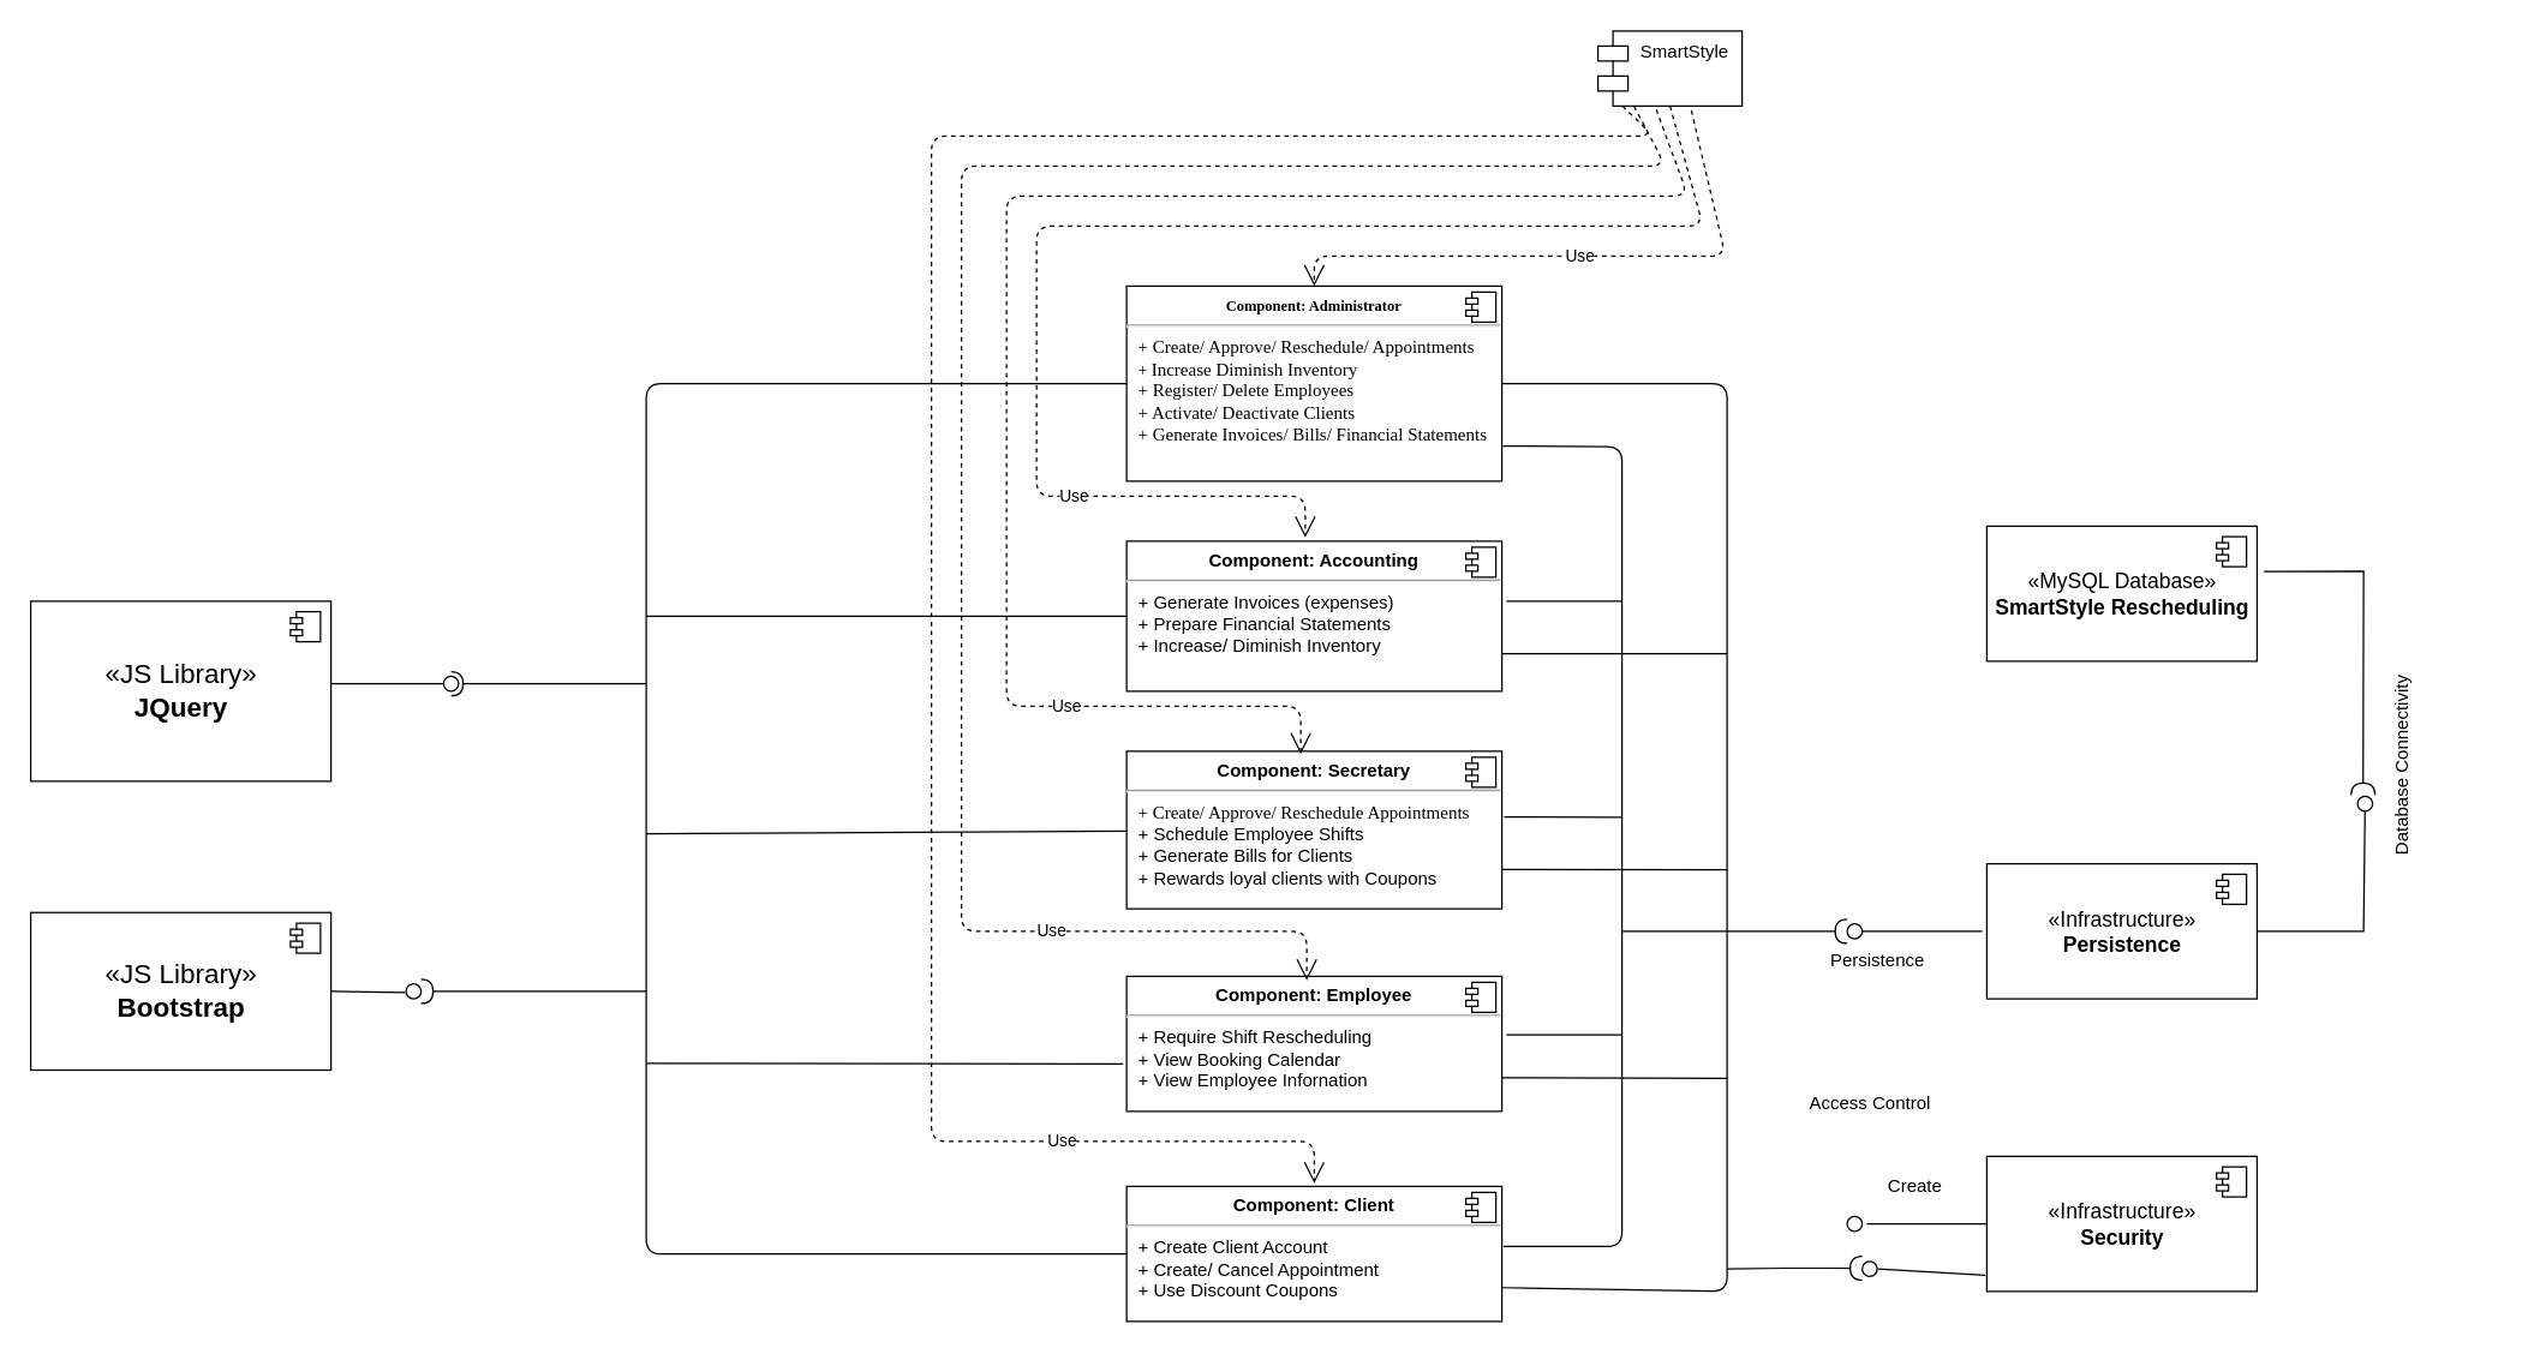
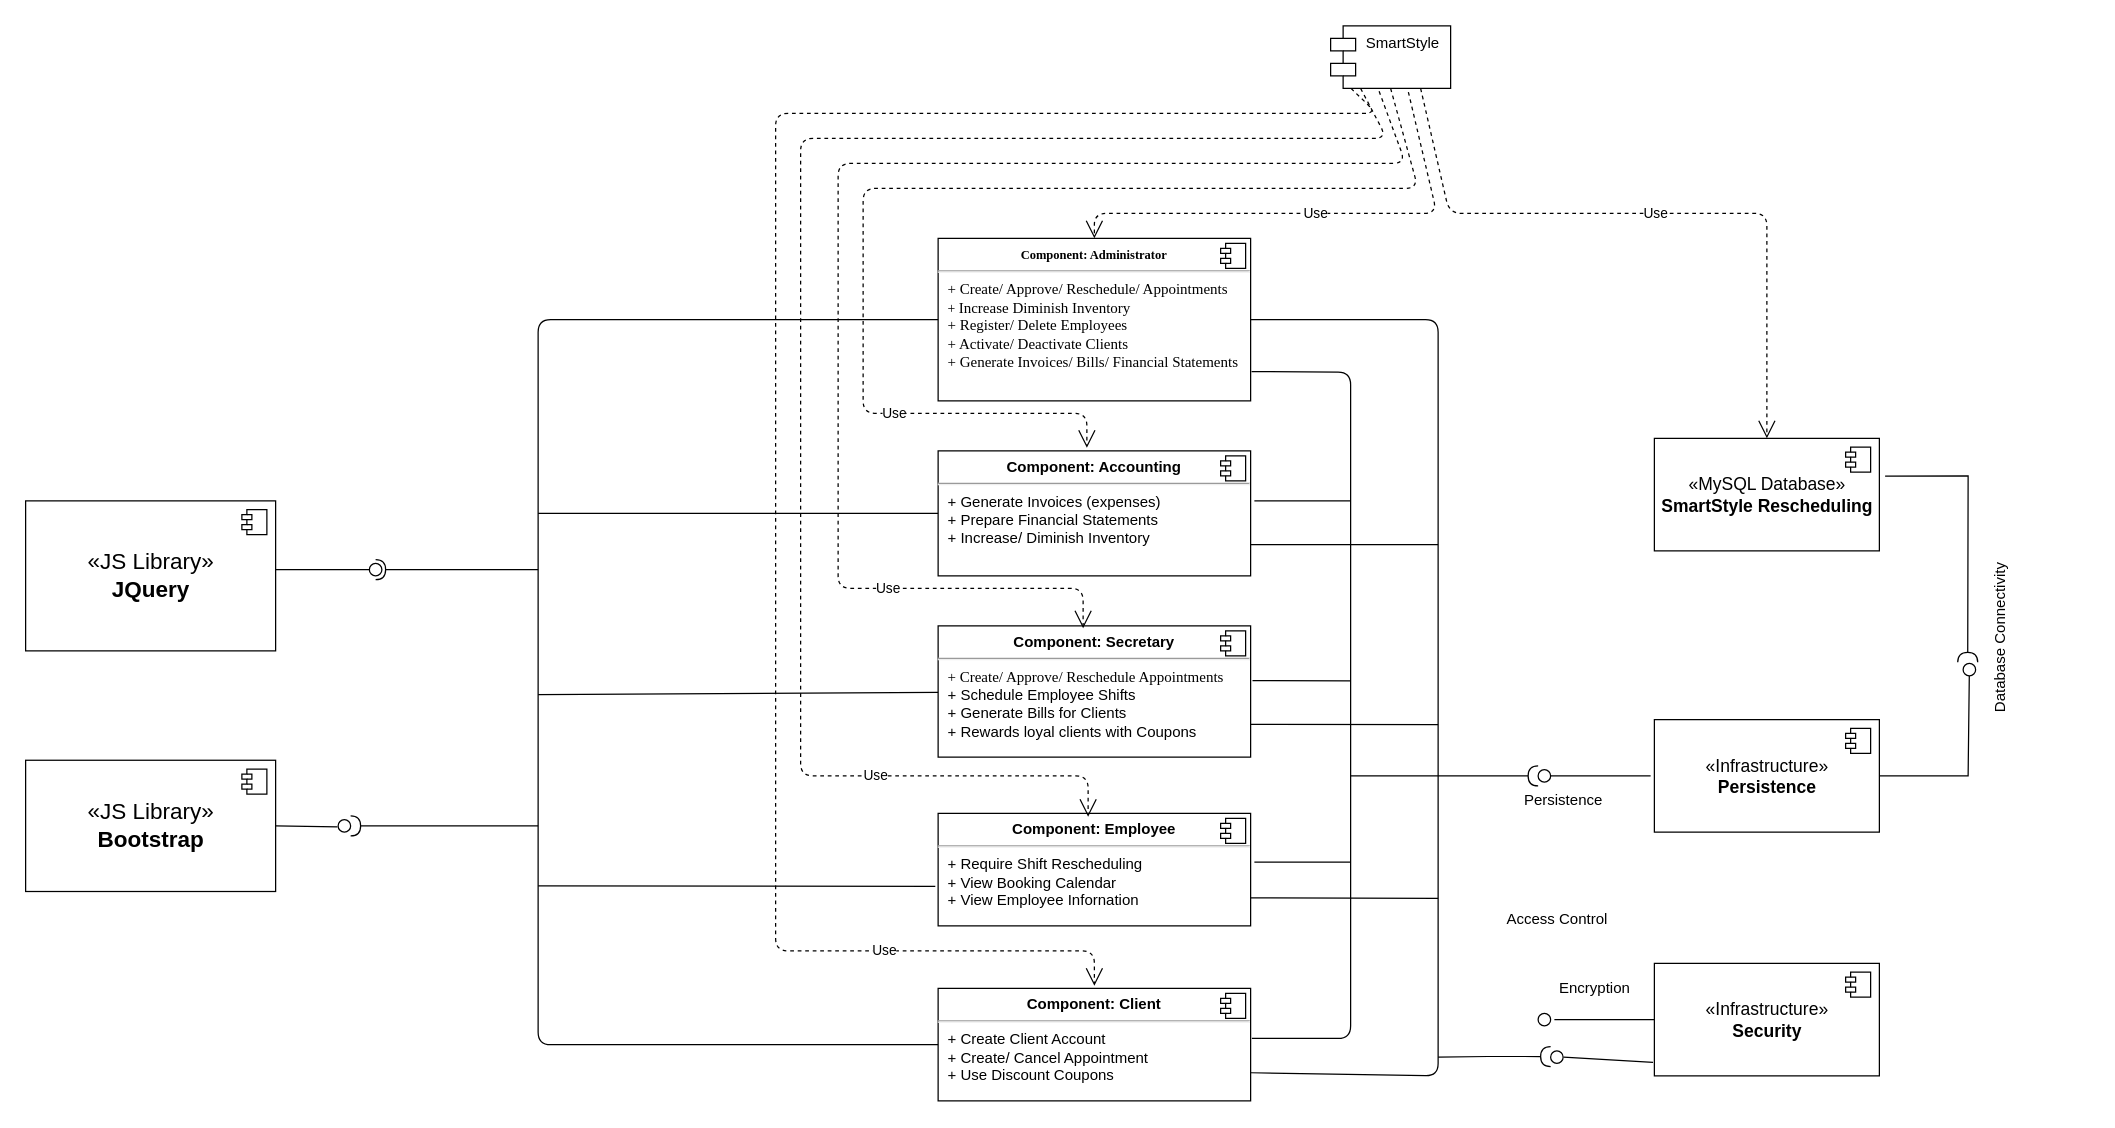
+ <mxCell id="60" value="Use" style="endArrow=open;endSize=12;dashed=1;html=1;exitX=0.75;exitY=1;exitDx=0;exitDy=0;entryX=0.5;entryY=0;entryDx=0;entryDy=0;" edge="1" parent="1" source="4" target="34"><mxGeometry width="160" relative="1" as="geometry"><mxPoint x="1270" y="260" as="sourcePoint" /><mxPoint x="1430" y="260" as="targetPoint" /><Array as="points"><mxPoint x="1159" y="170" /><mxPoint x="1413" y="170" /></Array></mxGeometry></mxCell>
- <mxCell id="25" value="Create" style="text;html=1;align=center;verticalAlign=middle;resizable=0;points=[];autosize=1;" parent="1" vertex="1"><mxGeometry x="1240" y="780" width="70" height="20" as="geometry" /></mxCell>
+ <mxCell id="25" value="Encryption" style="text;html=1;align=center;verticalAlign=middle;resizable=0;points=[];autosize=1;" parent="1" vertex="1"><mxGeometry x="1240" y="780" width="70" height="20" as="geometry" /></mxCell>
